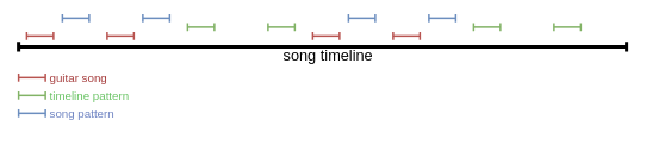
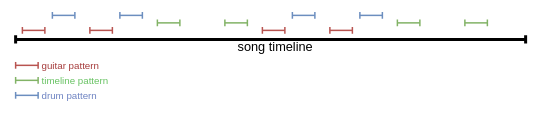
- <mxCell id="17" value="&lt;font style=&quot;font-size: 13px;&quot; color=&quot;#a53b3b&quot;&gt;guitar song&lt;/font&gt;" style="text;html=1;align=left;verticalAlign=middle;whiteSpace=wrap;rounded=0;" vertex="1" parent="1"><mxGeometry x="53" y="72" width="80" height="30" as="geometry" /></mxCell>
+ <mxCell id="17" value="&lt;font style=&quot;font-size: 13px;&quot; color=&quot;#a53b3b&quot;&gt;guitar pattern&lt;/font&gt;" style="text;html=1;align=left;verticalAlign=middle;whiteSpace=wrap;rounded=0;" vertex="1" parent="1"><mxGeometry x="53" y="72" width="80" height="30" as="geometry" /></mxCell>
- <mxCell id="21" value="&lt;font style=&quot;font-size: 13px;&quot; color=&quot;#6e83c2&quot;&gt;song pattern&lt;/font&gt;" style="text;html=1;align=left;verticalAlign=middle;whiteSpace=wrap;rounded=0;" vertex="1" parent="1"><mxGeometry x="53" y="112" width="80" height="30" as="geometry" /></mxCell>
+ <mxCell id="21" value="&lt;font style=&quot;font-size: 13px;&quot; color=&quot;#6e83c2&quot;&gt;drum pattern&lt;/font&gt;" style="text;html=1;align=left;verticalAlign=middle;whiteSpace=wrap;rounded=0;" vertex="1" parent="1"><mxGeometry x="53" y="112" width="80" height="30" as="geometry" /></mxCell>
